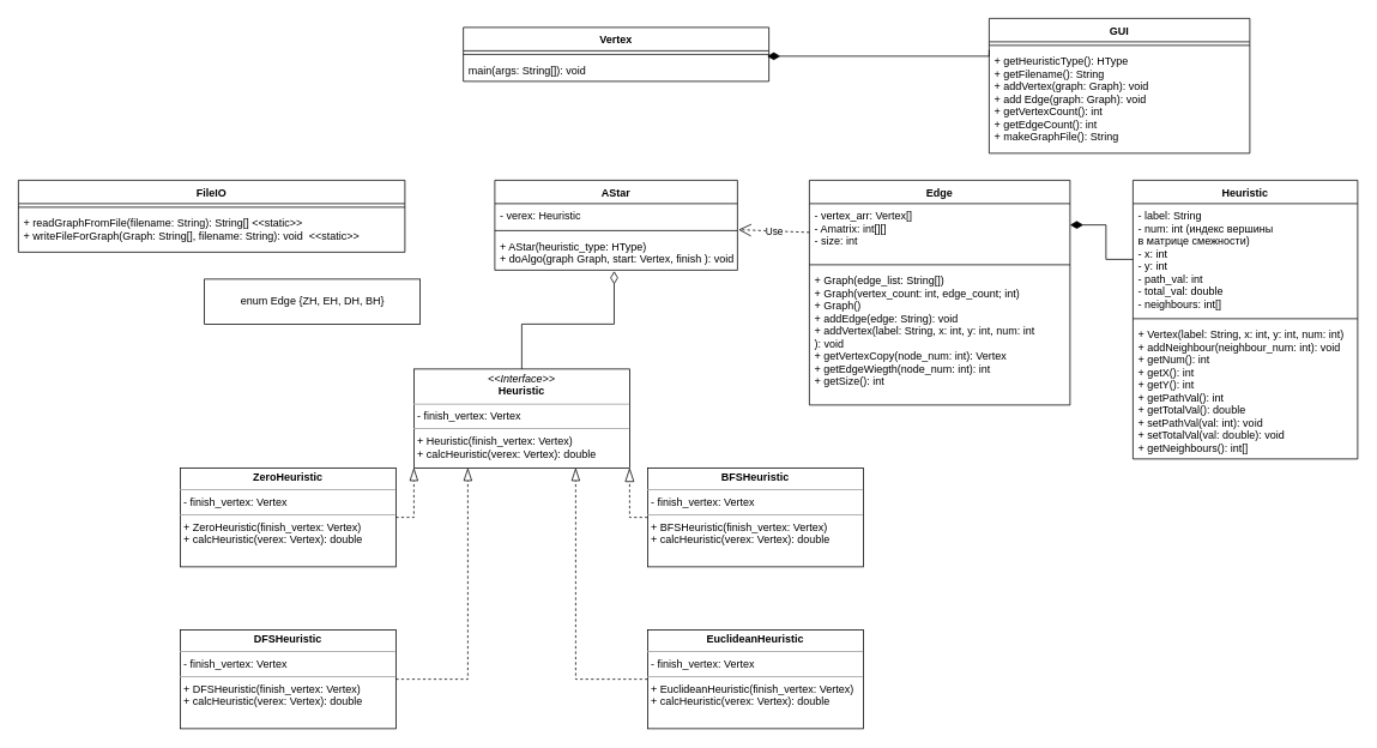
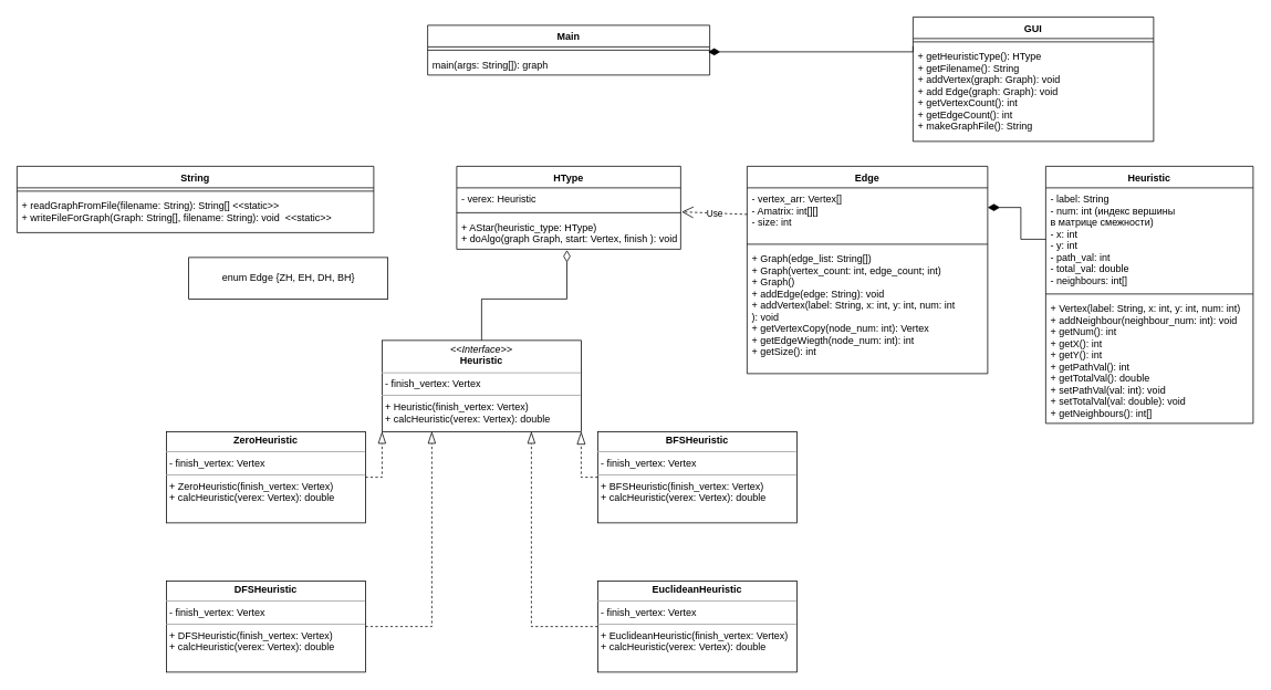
- <mxCell id="26" value="Vertex" style="swimlane;fontStyle=1;align=center;verticalAlign=top;childLayout=stackLayout;horizontal=1;startSize=26;horizontalStack=0;resizeParent=1;resizeParentMax=0;resizeLast=0;collapsible=1;marginBottom=0;" vertex="1" parent="1"><mxGeometry x="515" y="30" width="340" height="60" as="geometry" /></mxCell>
+ <mxCell id="26" value="Main" style="swimlane;fontStyle=1;align=center;verticalAlign=top;childLayout=stackLayout;horizontal=1;startSize=26;horizontalStack=0;resizeParent=1;resizeParentMax=0;resizeLast=0;collapsible=1;marginBottom=0;" vertex="1" parent="1"><mxGeometry x="515" y="30" width="340" height="60" as="geometry" /></mxCell>
- <mxCell id="28" value="main(args: String[]): void" style="text;strokeColor=none;fillColor=none;align=left;verticalAlign=top;spacingLeft=4;spacingRight=4;overflow=hidden;rotatable=0;points=[[0,0.5],[1,0.5]];portConstraint=eastwest;" vertex="1" parent="26"><mxGeometry y="34" width="340" height="26" as="geometry" /></mxCell>
+ <mxCell id="28" value="main(args: String[]): graph" style="text;strokeColor=none;fillColor=none;align=left;verticalAlign=top;spacingLeft=4;spacingRight=4;overflow=hidden;rotatable=0;points=[[0,0.5],[1,0.5]];portConstraint=eastwest;" vertex="1" parent="26"><mxGeometry y="34" width="340" height="26" as="geometry" /></mxCell>
- <mxCell id="29" value="FileIO" style="swimlane;fontStyle=1;align=center;verticalAlign=top;childLayout=stackLayout;horizontal=1;startSize=26;horizontalStack=0;resizeParent=1;resizeParentMax=0;resizeLast=0;collapsible=1;marginBottom=0;" vertex="1" parent="1"><mxGeometry x="20" y="200" width="430" height="80" as="geometry" /></mxCell>
+ <mxCell id="29" value="String" style="swimlane;fontStyle=1;align=center;verticalAlign=top;childLayout=stackLayout;horizontal=1;startSize=26;horizontalStack=0;resizeParent=1;resizeParentMax=0;resizeLast=0;collapsible=1;marginBottom=0;" vertex="1" parent="1"><mxGeometry x="20" y="200" width="430" height="80" as="geometry" /></mxCell>
- <mxCell id="10" value="AStar" style="swimlane;fontStyle=1;align=center;verticalAlign=top;childLayout=stackLayout;horizontal=1;startSize=26;horizontalStack=0;resizeParent=1;resizeParentMax=0;resizeLast=0;collapsible=1;marginBottom=0;" vertex="1" parent="1"><mxGeometry x="550" y="200" width="270" height="100" as="geometry" /></mxCell>
+ <mxCell id="10" value="HType" style="swimlane;fontStyle=1;align=center;verticalAlign=top;childLayout=stackLayout;horizontal=1;startSize=26;horizontalStack=0;resizeParent=1;resizeParentMax=0;resizeLast=0;collapsible=1;marginBottom=0;" vertex="1" parent="1"><mxGeometry x="550" y="200" width="270" height="100" as="geometry" /></mxCell>
